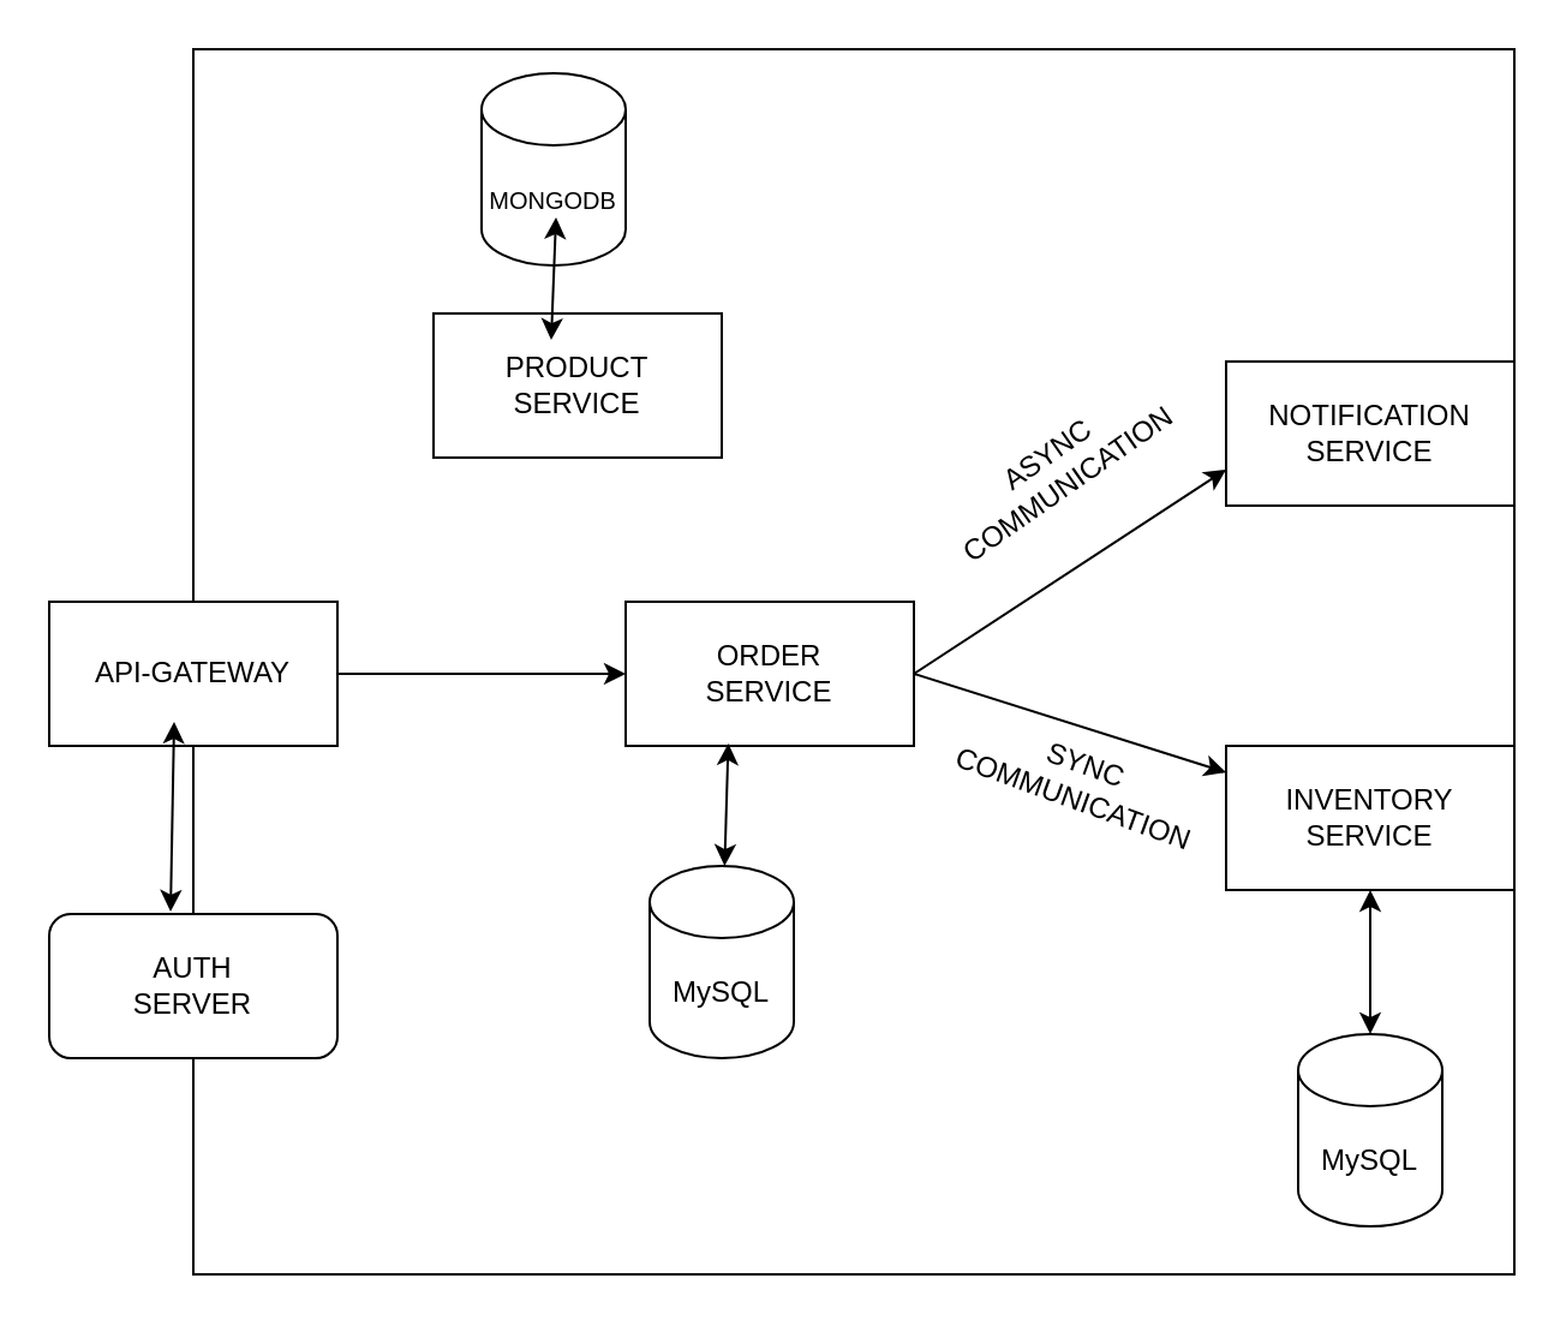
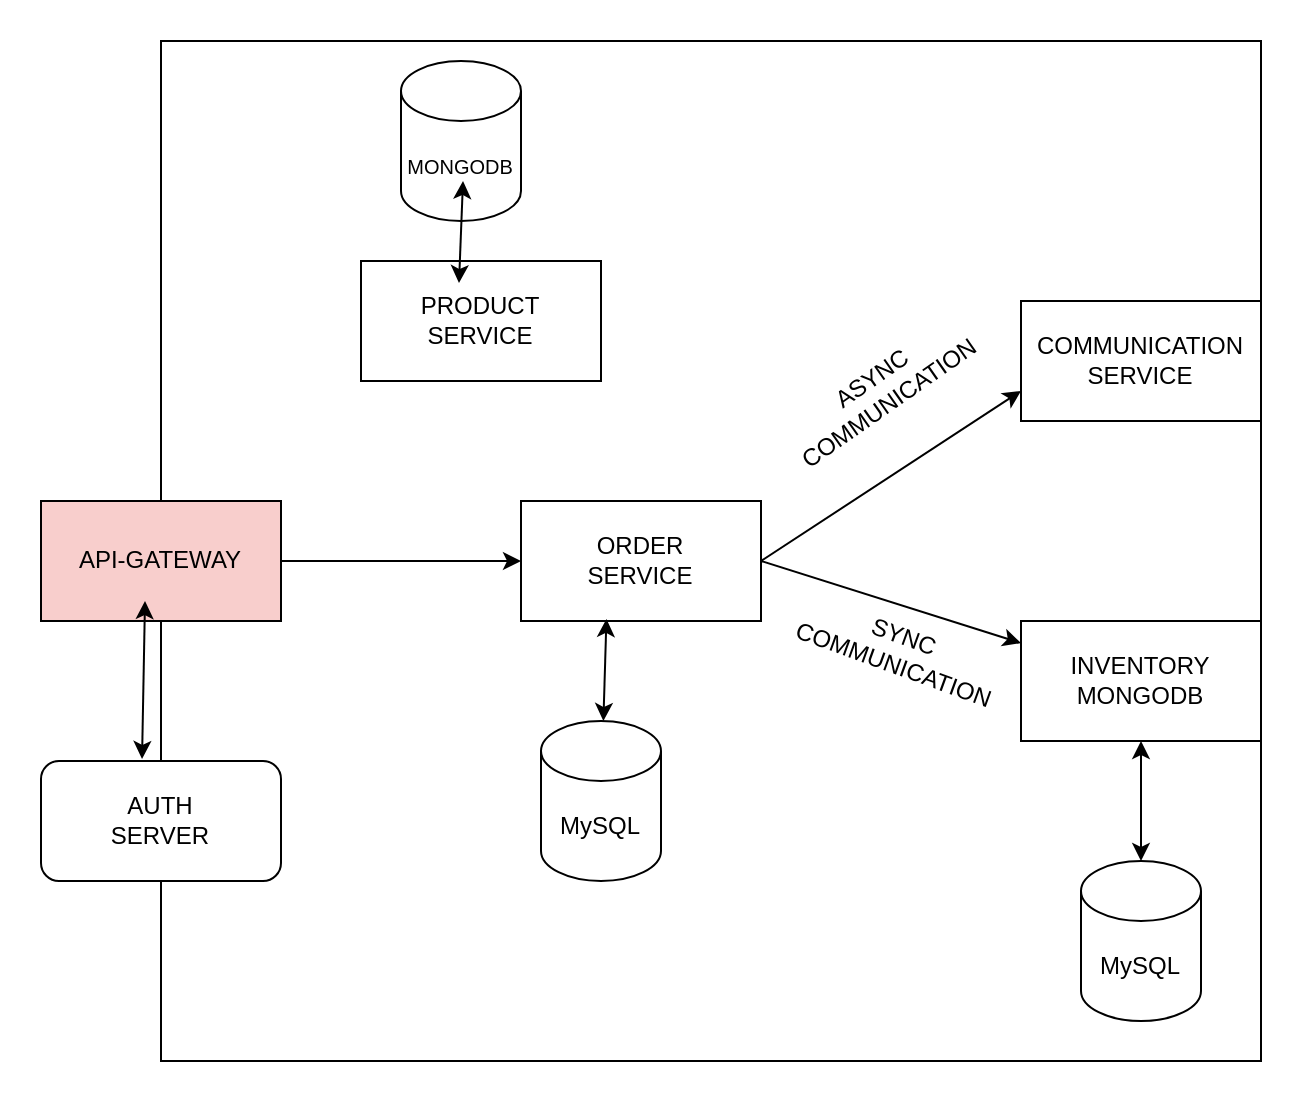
- <mxCell id="3" value="NOTIFICATION&lt;br&gt;SERVICE" style="rounded=0;whiteSpace=wrap;html=1;" vertex="1" parent="1"><mxGeometry x="510" y="150" width="120" height="60" as="geometry" /></mxCell>
+ <mxCell id="3" value="COMMUNICATION&lt;br&gt;SERVICE" style="rounded=0;whiteSpace=wrap;html=1;" vertex="1" parent="1"><mxGeometry x="510" y="150" width="120" height="60" as="geometry" /></mxCell>
- <mxCell id="7" value="API-GATEWAY" style="rounded=0;whiteSpace=wrap;html=1;" vertex="1" parent="1"><mxGeometry x="20" y="250" width="120" height="60" as="geometry" /></mxCell>
+ <mxCell id="7" value="API-GATEWAY" style="rounded=0;whiteSpace=wrap;html=1;fillColor=#f8cecc;" vertex="1" parent="1"><mxGeometry x="20" y="250" width="120" height="60" as="geometry" /></mxCell>
- <mxCell id="4" value="INVENTORY&lt;br&gt;SERVICE" style="rounded=0;whiteSpace=wrap;html=1;" vertex="1" parent="1"><mxGeometry x="510" y="310" width="120" height="60" as="geometry" /></mxCell>
+ <mxCell id="4" value="INVENTORY&lt;br&gt;MONGODB" style="rounded=0;whiteSpace=wrap;html=1;" vertex="1" parent="1"><mxGeometry x="510" y="310" width="120" height="60" as="geometry" /></mxCell>
